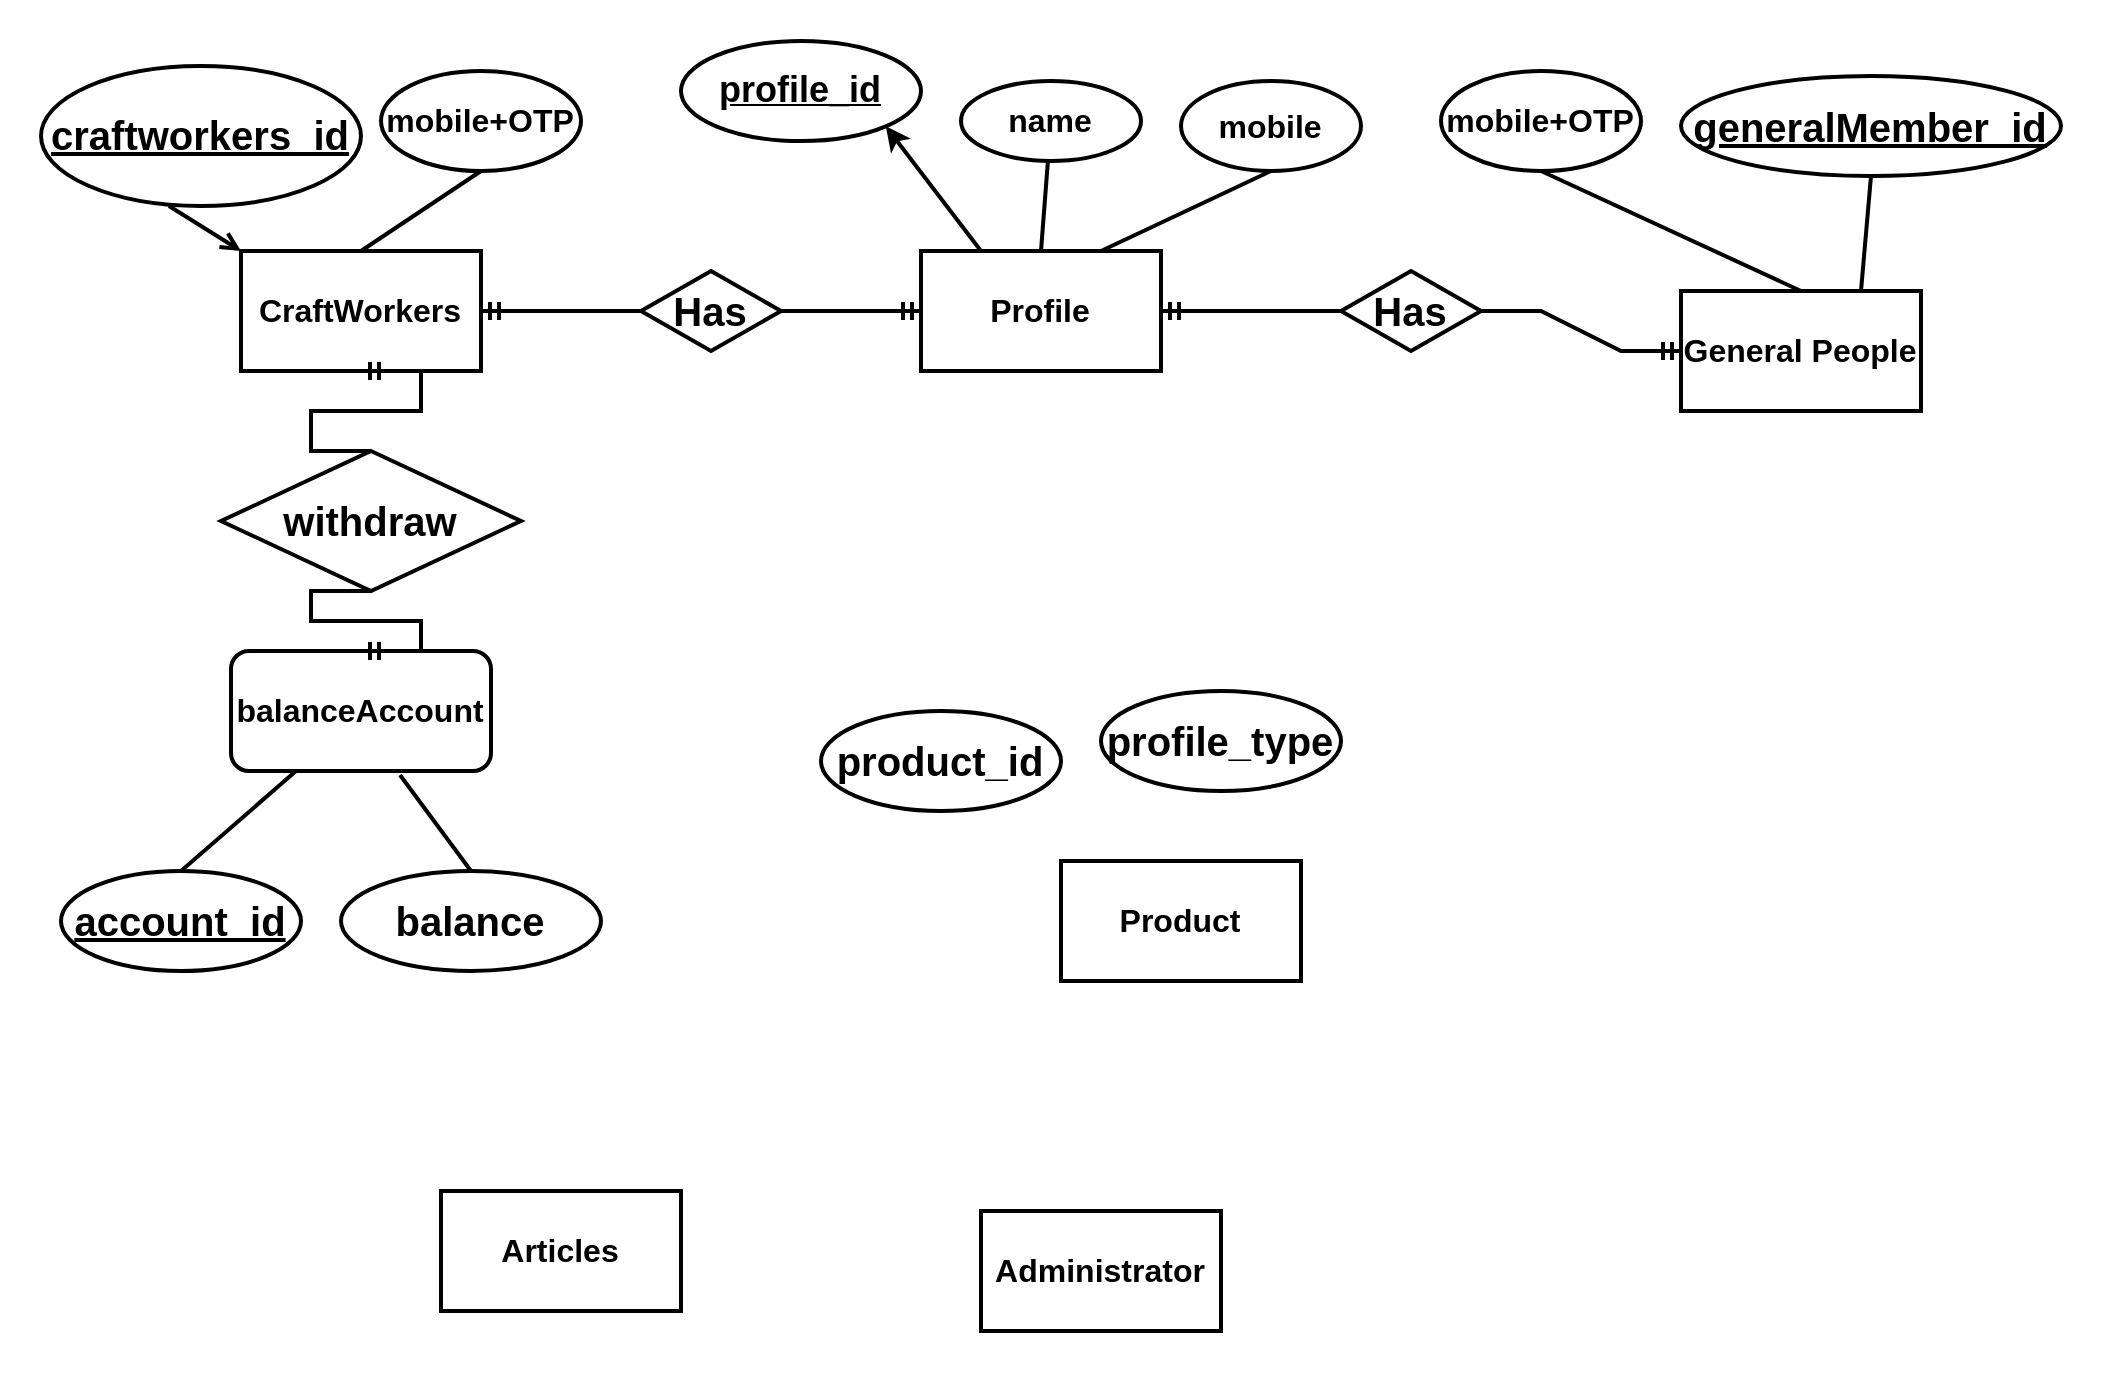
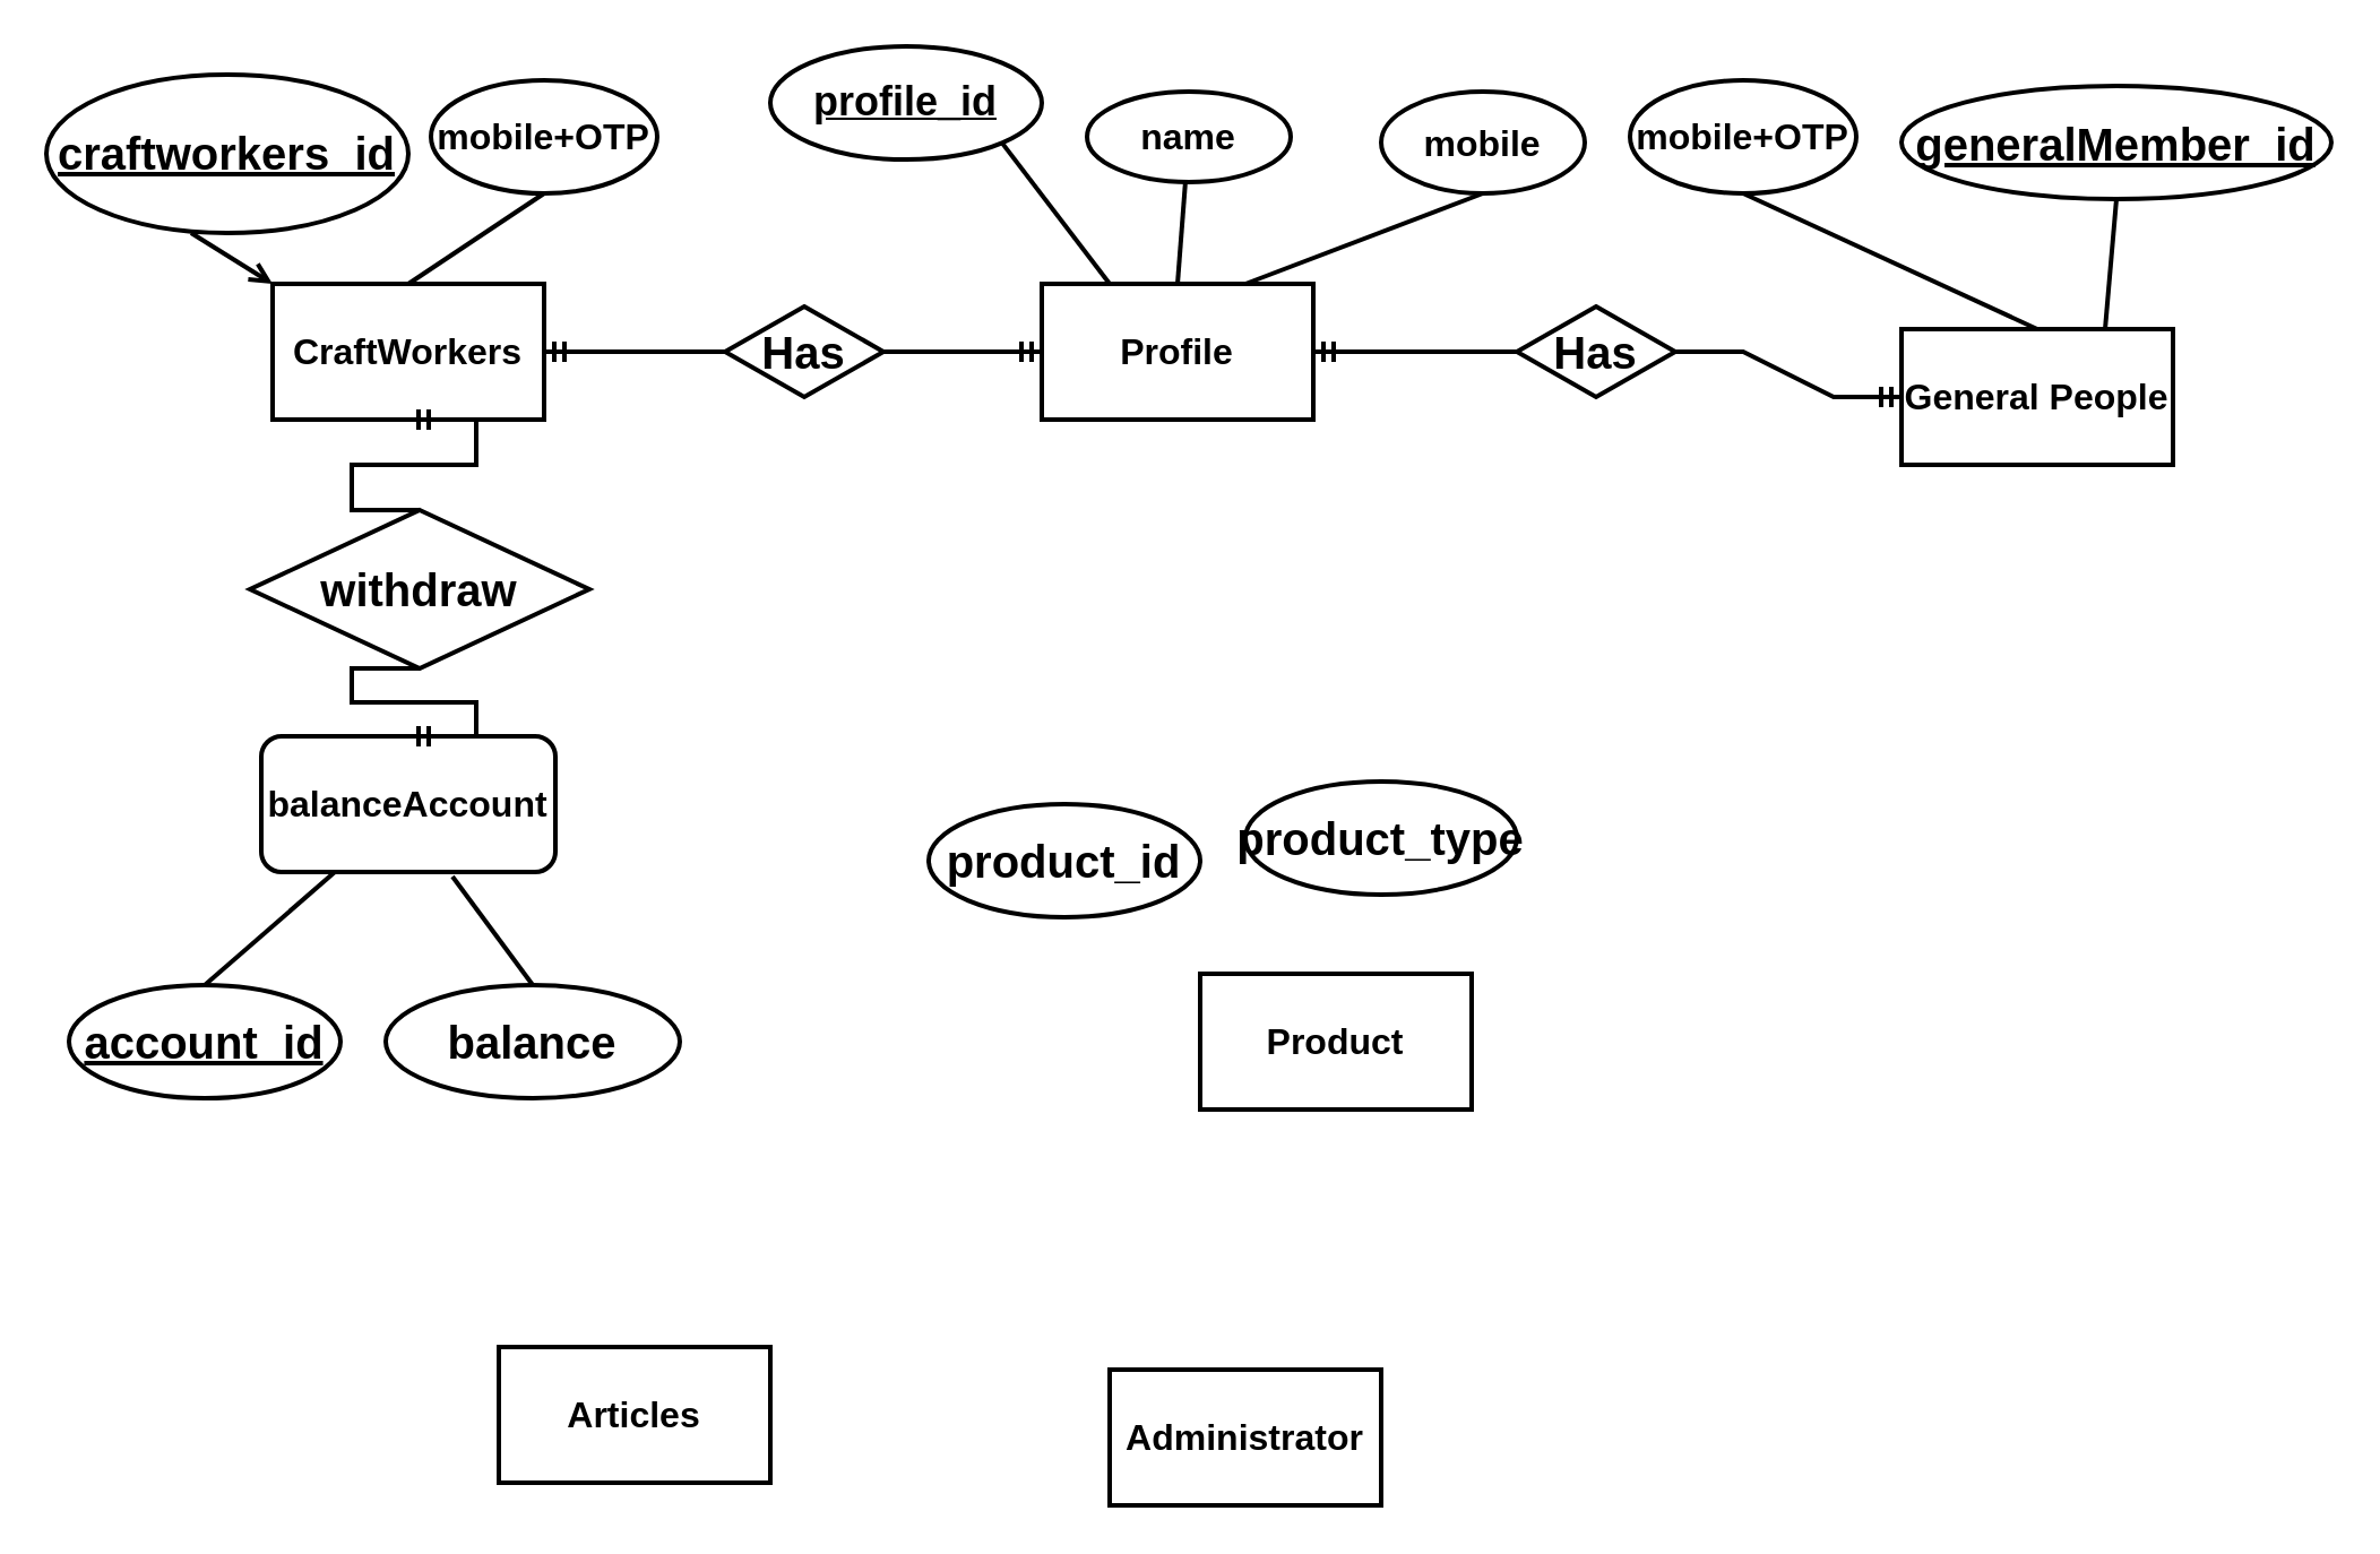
- <mxCell id="10" value="&lt;b&gt;mobile&lt;/b&gt;" style="ellipse;whiteSpace=wrap;html=1;fontSize=16;strokeWidth=2;" vertex="1" parent="1"><mxGeometry x="590" y="40" width="90" height="45" as="geometry" /></mxCell>
+ <mxCell id="10" value="&lt;b&gt;mobile&lt;/b&gt;" style="ellipse;whiteSpace=wrap;html=1;fontSize=16;strokeWidth=2;" vertex="1" parent="1"><mxGeometry x="610" y="40" width="90" height="45" as="geometry" /></mxCell>
- <mxCell id="12" value="" style="endArrow=classic;html=1;rounded=0;fontSize=18;exitX=0.25;exitY=0;exitDx=0;exitDy=0;entryX=1;entryY=1;entryDx=0;entryDy=0;strokeWidth=2;" edge="1" parent="1" source="3" target="11"><mxGeometry width="50" height="50" relative="1" as="geometry"><mxPoint x="490" y="375" as="sourcePoint" /><mxPoint x="540" y="325" as="targetPoint" /></mxGeometry></mxCell>
+ <mxCell id="12" value="" style="endArrow=none;html=1;rounded=0;fontSize=18;exitX=0.25;exitY=0;exitDx=0;exitDy=0;entryX=1;entryY=1;entryDx=0;entryDy=0;strokeWidth=2;" edge="1" parent="1" source="3" target="11"><mxGeometry width="50" height="50" relative="1" as="geometry"><mxPoint x="490" y="375" as="sourcePoint" /><mxPoint x="540" y="325" as="targetPoint" /></mxGeometry></mxCell>
- <mxCell id="37" value="&lt;b&gt;profile_type&lt;/b&gt;" style="ellipse;whiteSpace=wrap;html=1;fontSize=20;strokeWidth=2;" vertex="1" parent="1"><mxGeometry x="550" y="345" width="120" height="50" as="geometry" /></mxCell>
+ <mxCell id="37" value="&lt;b&gt;product_type&lt;/b&gt;" style="ellipse;whiteSpace=wrap;html=1;fontSize=20;strokeWidth=2;" vertex="1" parent="1"><mxGeometry x="550" y="345" width="120" height="50" as="geometry" /></mxCell>
